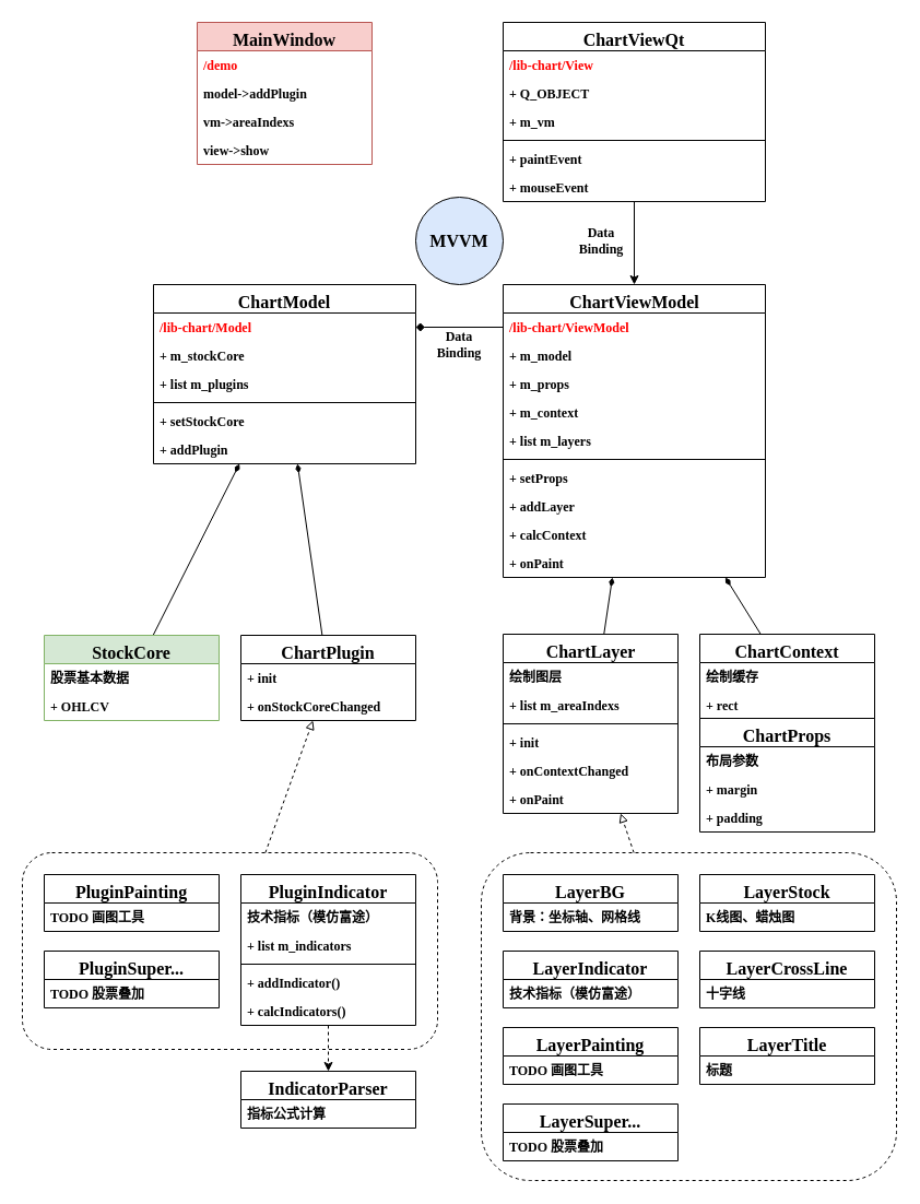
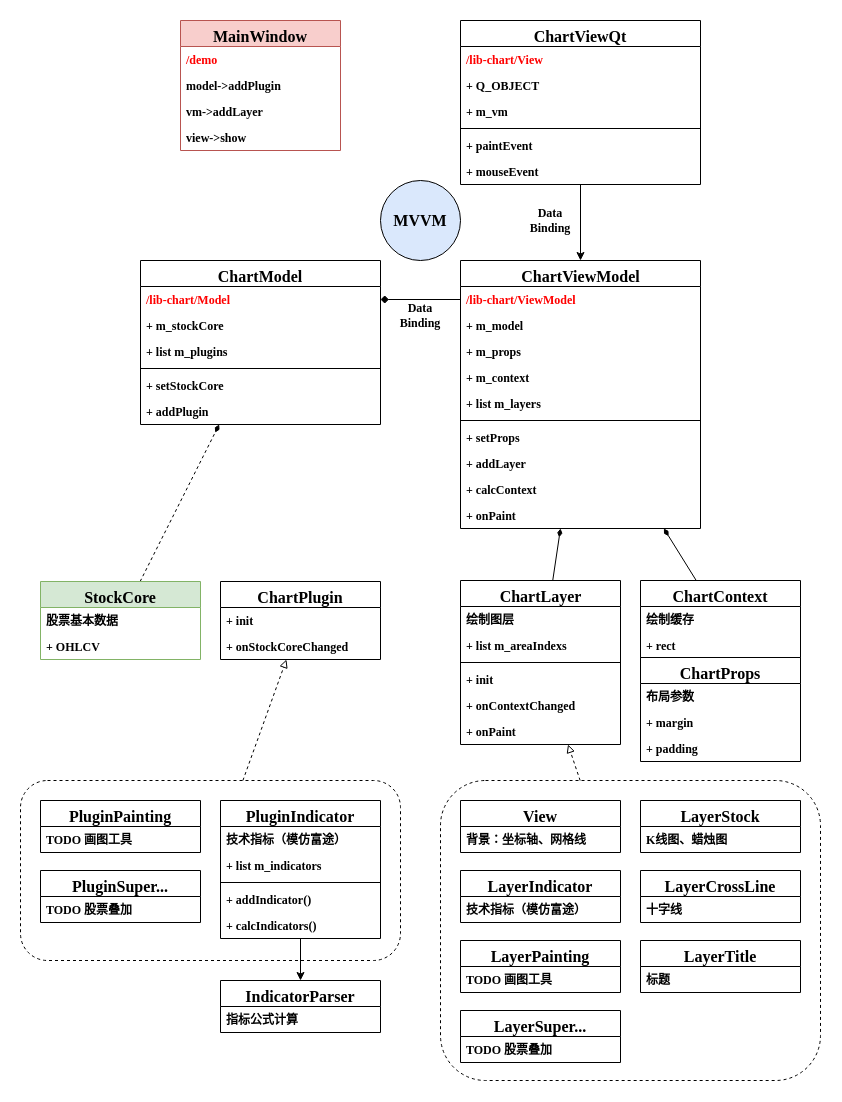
- <mxCell id="78" value="vm-&gt;areaIndexs" style="text;align=left;verticalAlign=top;spacingLeft=4;spacingRight=4;overflow=hidden;rotatable=0;points=[[0,0.5],[1,0.5]];portConstraint=eastwest;fontFamily=微软雅黑;fontStyle=1" parent="75" vertex="1"><mxGeometry y="78" width="160" height="26" as="geometry" /></mxCell>
+ <mxCell id="78" value="vm-&gt;addLayer" style="text;align=left;verticalAlign=top;spacingLeft=4;spacingRight=4;overflow=hidden;rotatable=0;points=[[0,0.5],[1,0.5]];portConstraint=eastwest;fontFamily=微软雅黑;fontStyle=1" parent="75" vertex="1"><mxGeometry y="78" width="160" height="26" as="geometry" /></mxCell>
- <mxCell id="25" style="edgeStyle=none;rounded=0;orthogonalLoop=1;jettySize=auto;html=1;endArrow=diamondThin;endFill=1;fontFamily=微软雅黑;fontStyle=1" parent="1" source="26" target="6" edge="1"><mxGeometry relative="1" as="geometry" /></mxCell>
+ <mxCell id="25" style="edgeStyle=none;rounded=0;orthogonalLoop=1;jettySize=auto;html=1;endArrow=diamondThin;endFill=1;fontFamily=微软雅黑;fontStyle=1;dashed=1;" parent="1" source="26" target="6" edge="1"><mxGeometry relative="1" as="geometry" /></mxCell>
- <mxCell id="21" style="edgeStyle=none;rounded=0;orthogonalLoop=1;jettySize=auto;html=1;endArrow=diamondThin;endFill=1;fontFamily=微软雅黑;fontStyle=1" parent="1" source="22" target="6" edge="1"><mxGeometry relative="1" as="geometry" /></mxCell>
- <mxCell id="61" value="LayerBG" style="swimlane;fontStyle=1;align=center;verticalAlign=top;childLayout=stackLayout;horizontal=1;startSize=26;horizontalStack=0;resizeParent=1;resizeParentMax=0;resizeLast=0;collapsible=1;marginBottom=0;fontSize=16;fontFamily=微软雅黑;" parent="1" vertex="1"><mxGeometry x="460" y="800" width="160" height="52" as="geometry" /></mxCell>
+ <mxCell id="61" value="View" style="swimlane;fontStyle=1;align=center;verticalAlign=top;childLayout=stackLayout;horizontal=1;startSize=26;horizontalStack=0;resizeParent=1;resizeParentMax=0;resizeLast=0;collapsible=1;marginBottom=0;fontSize=16;fontFamily=微软雅黑;" parent="1" vertex="1"><mxGeometry x="460" y="800" width="160" height="52" as="geometry" /></mxCell>
- <mxCell id="40" style="edgeStyle=none;rounded=0;orthogonalLoop=1;jettySize=auto;html=1;fontColor=#000000;startArrow=none;startFill=0;fontFamily=微软雅黑;fontStyle=1;dashed=1;" parent="1" source="41" target="51" edge="1"><mxGeometry relative="1" as="geometry" /></mxCell>
+ <mxCell id="40" style="edgeStyle=none;rounded=0;orthogonalLoop=1;jettySize=auto;html=1;fontColor=#000000;startArrow=none;startFill=0;fontFamily=微软雅黑;fontStyle=1" parent="1" source="41" target="51" edge="1"><mxGeometry relative="1" as="geometry" /></mxCell>
